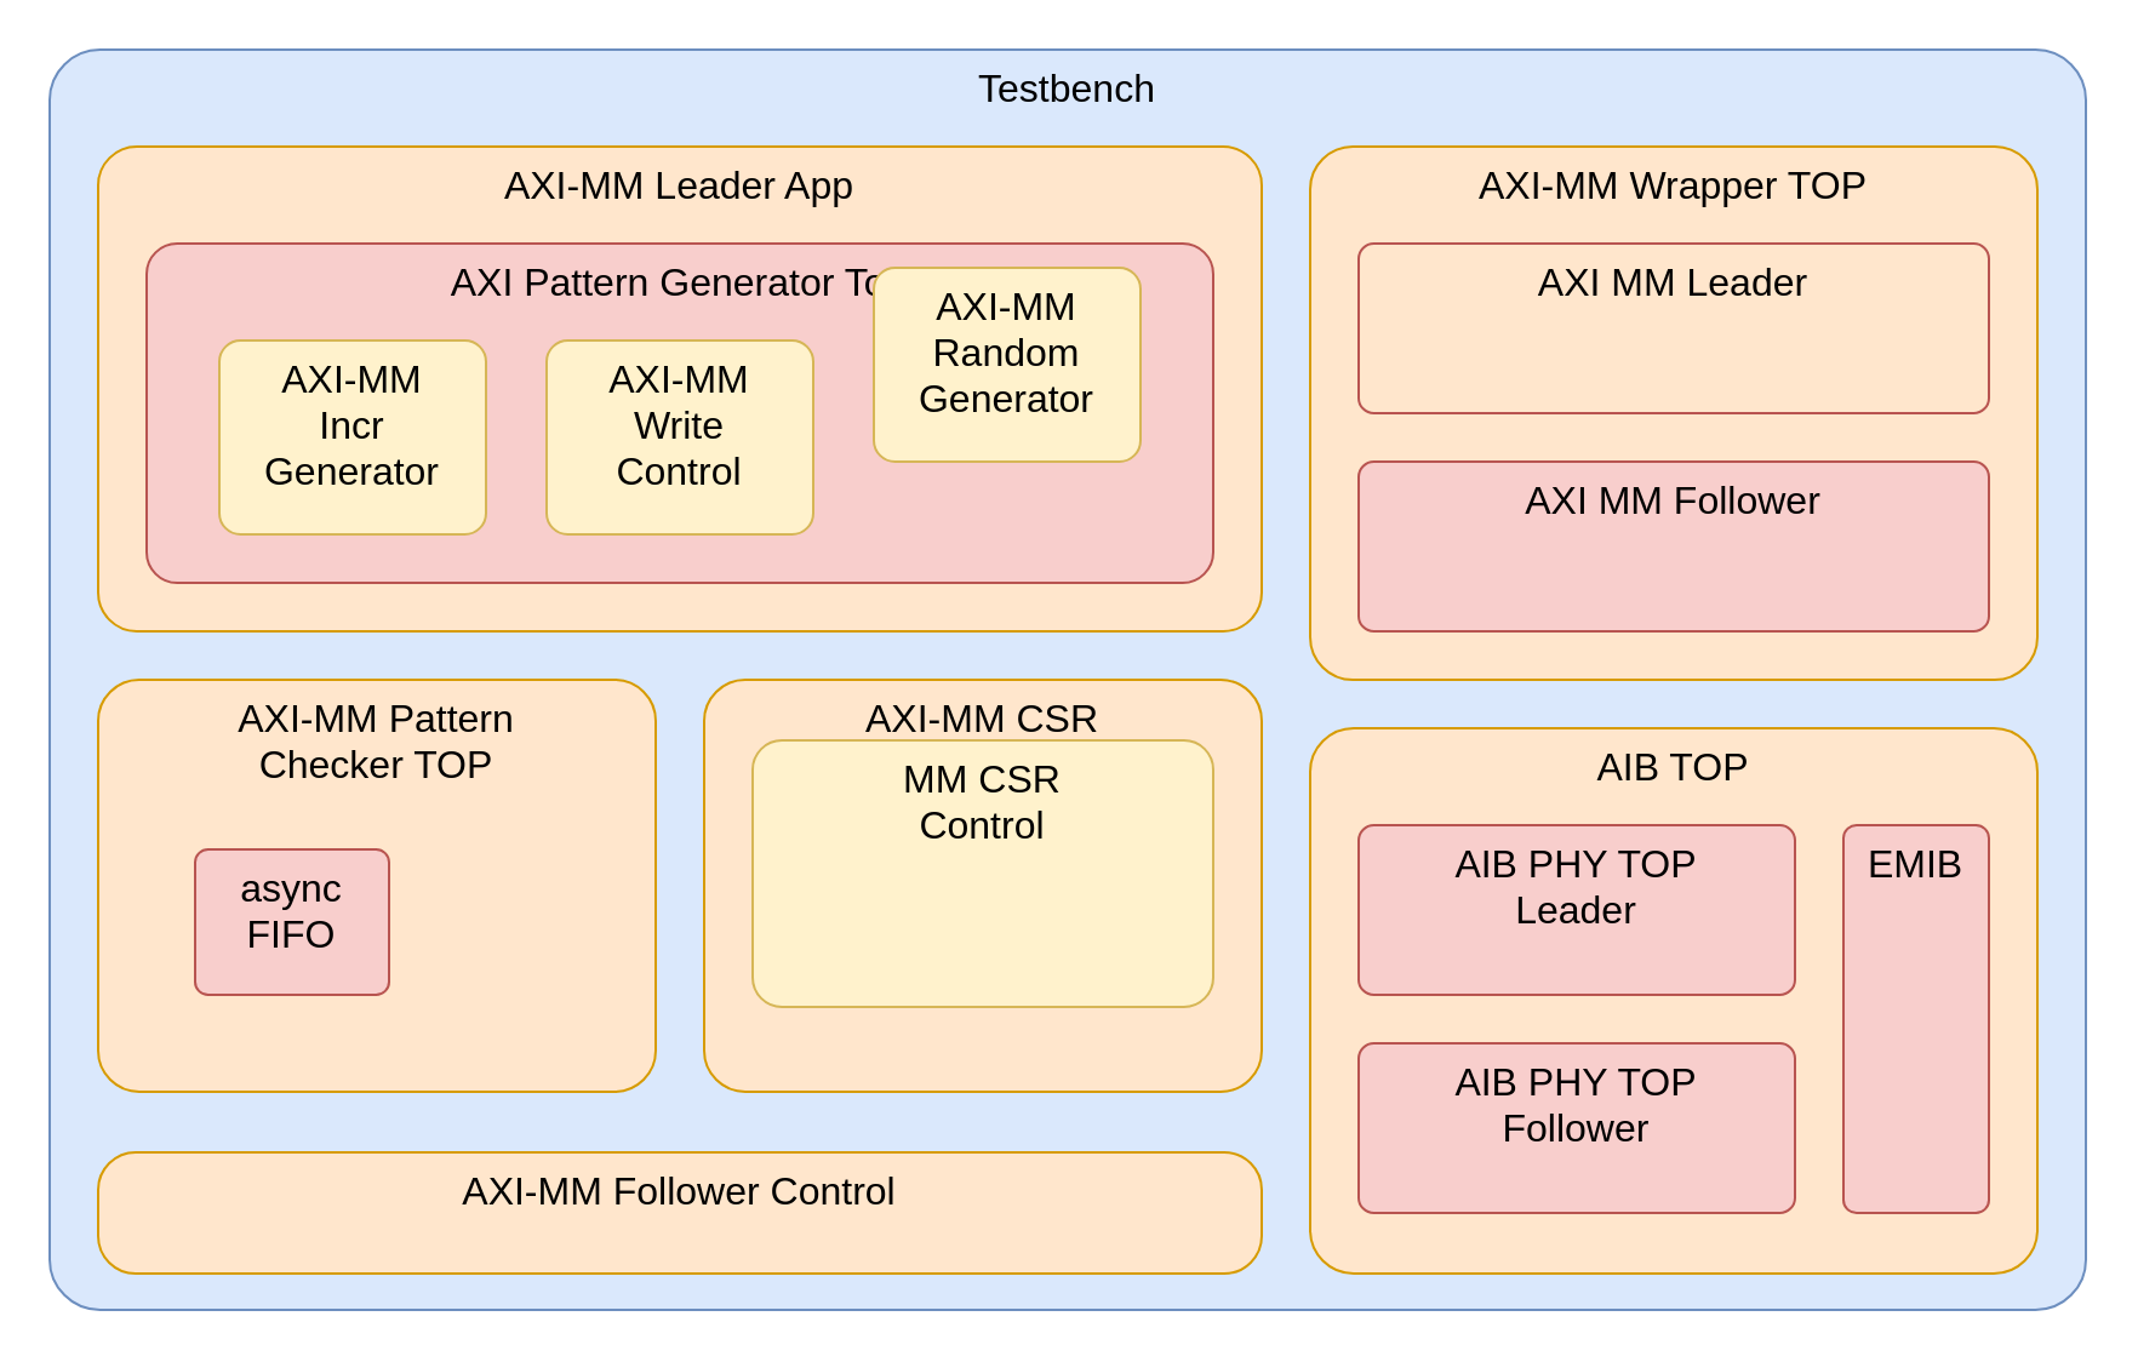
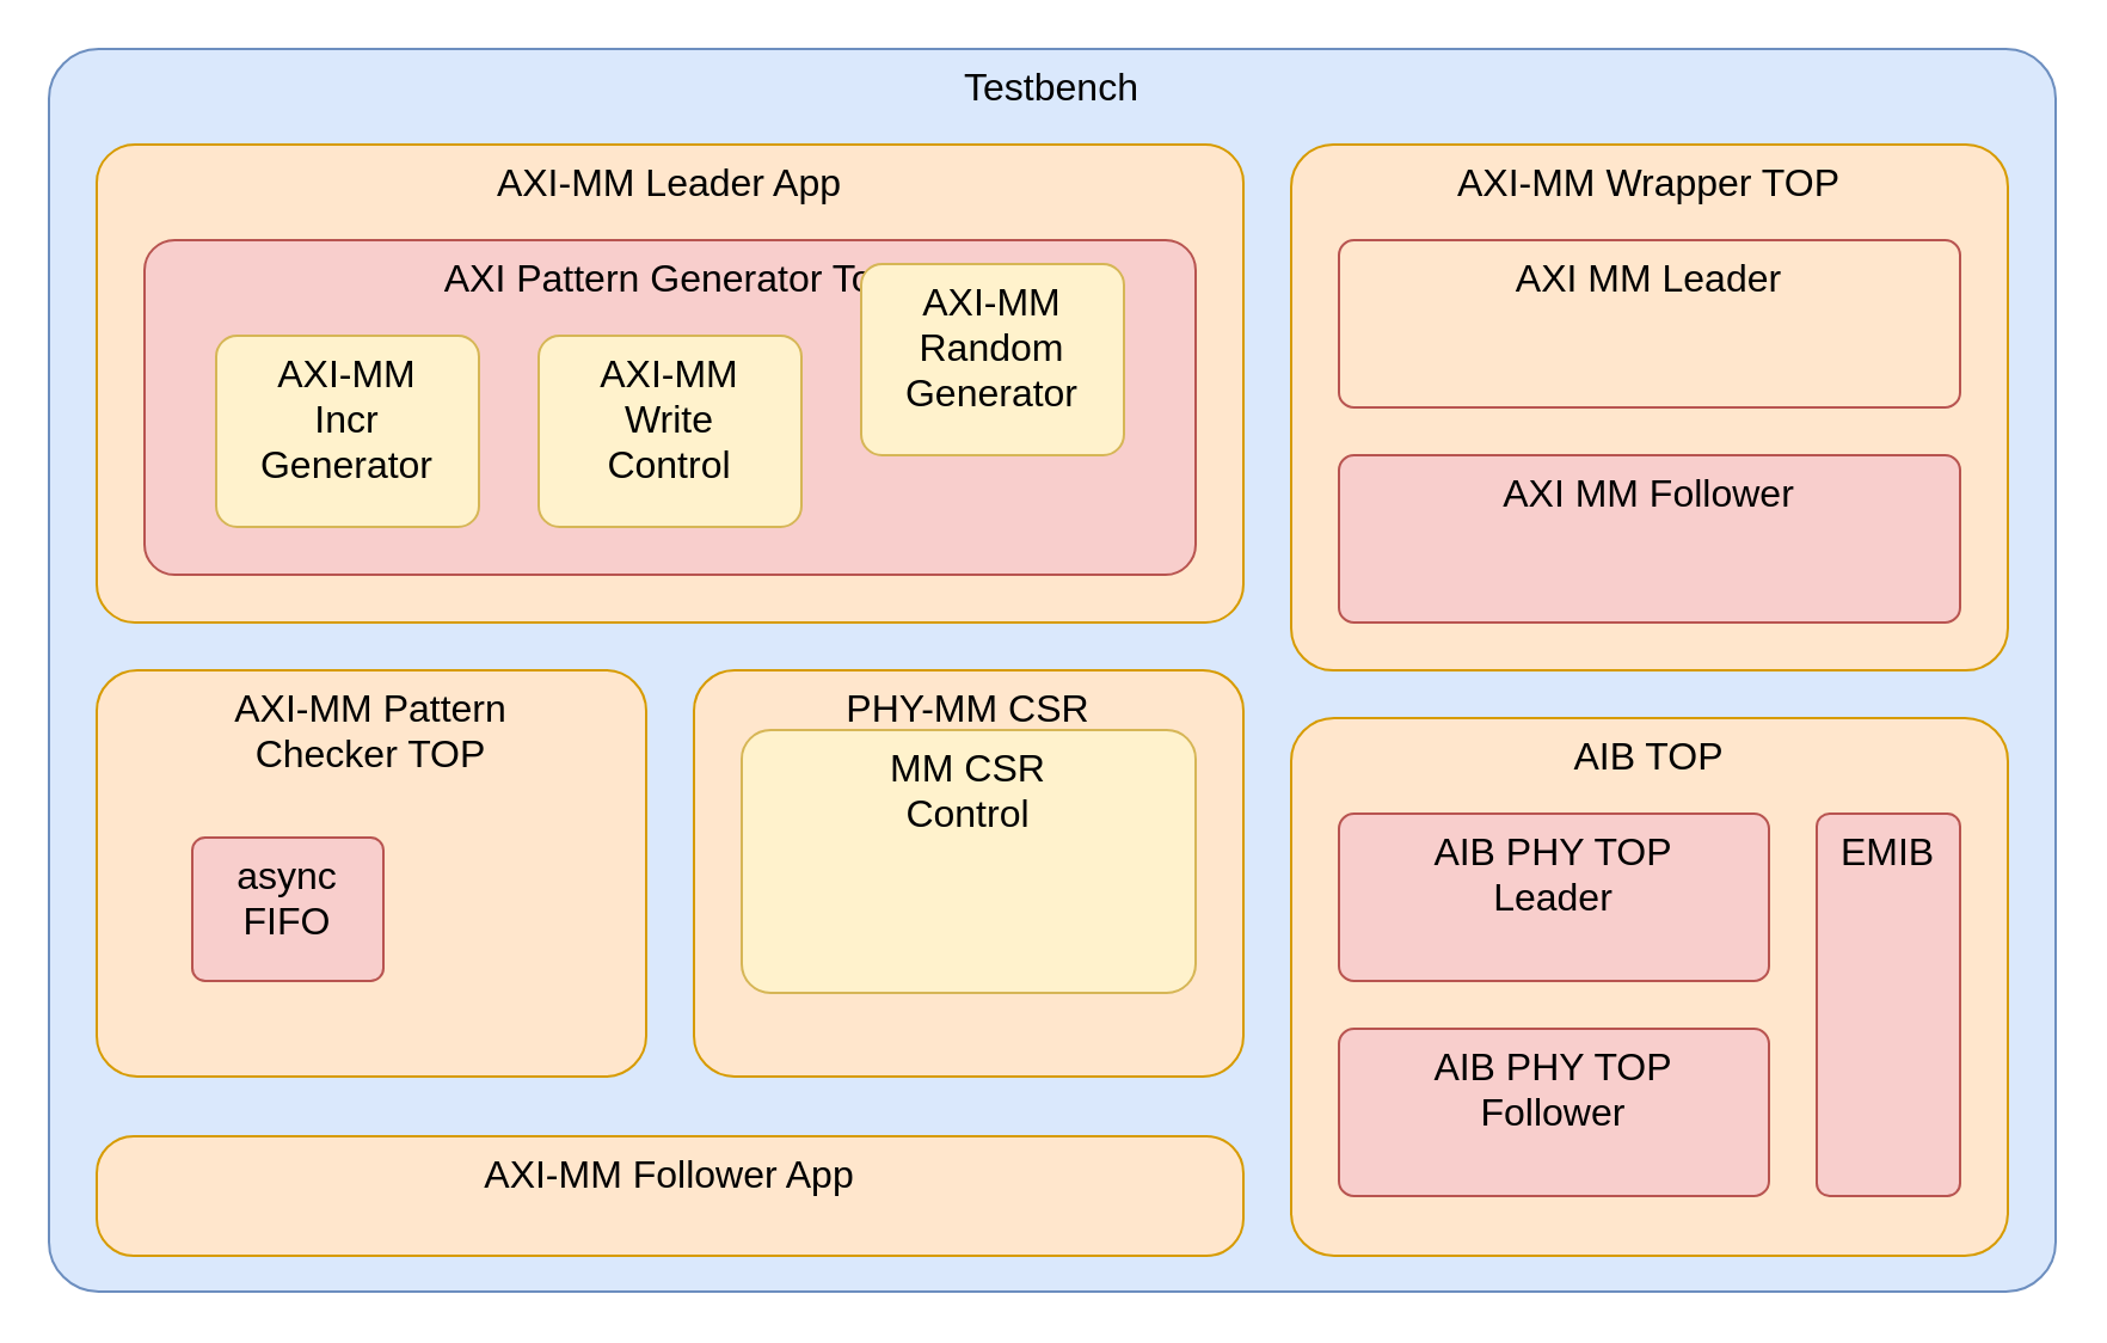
- <mxCell id="5" value="AXI-MM CSR" style="rounded=1;whiteSpace=wrap;html=1;arcSize=10;fillColor=#ffe6cc;strokeColor=#d79b00;verticalAlign=top;fontSize=16;" vertex="1" parent="1"><mxGeometry x="290" y="280" width="230" height="170" as="geometry" /></mxCell>
+ <mxCell id="5" value="PHY-MM CSR" style="rounded=1;whiteSpace=wrap;html=1;arcSize=10;fillColor=#ffe6cc;strokeColor=#d79b00;verticalAlign=top;fontSize=16;" vertex="1" parent="1"><mxGeometry x="290" y="280" width="230" height="170" as="geometry" /></mxCell>
- <mxCell id="11" value="&lt;span&gt;AXI-MM Follower Control&lt;/span&gt;" style="rounded=1;whiteSpace=wrap;html=1;arcSize=31;fillColor=#ffe6cc;strokeColor=#d79b00;horizontal=1;verticalAlign=top;fontSize=16;" vertex="1" parent="1"><mxGeometry x="40" y="475" width="480" height="50" as="geometry" /></mxCell>
+ <mxCell id="11" value="&lt;span&gt;AXI-MM Follower App&lt;/span&gt;" style="rounded=1;whiteSpace=wrap;html=1;arcSize=31;fillColor=#ffe6cc;strokeColor=#d79b00;horizontal=1;verticalAlign=top;fontSize=16;" vertex="1" parent="1"><mxGeometry x="40" y="475" width="480" height="50" as="geometry" /></mxCell>
